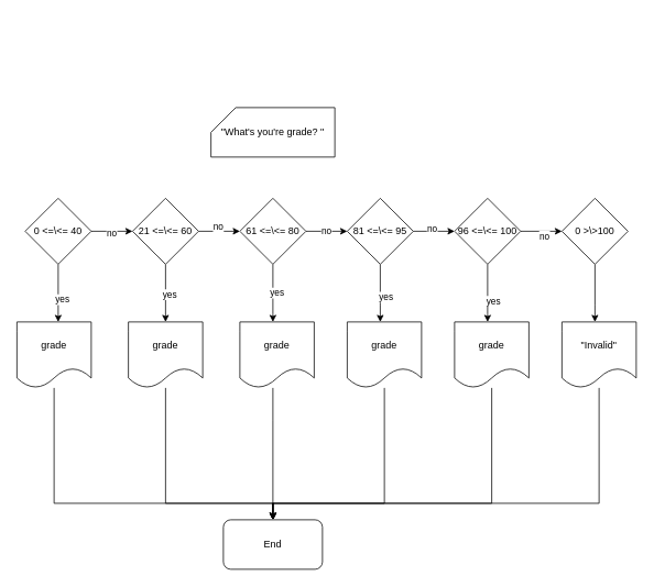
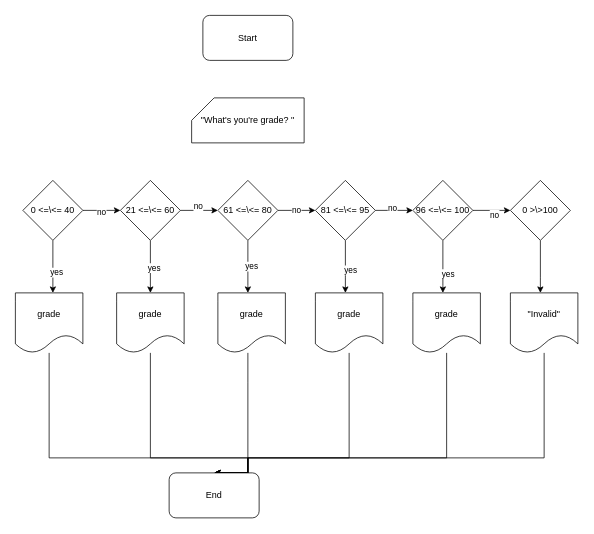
+ <mxCell id="2" value="Start" style="rounded=1;whiteSpace=wrap;html=1;" vertex="1" parent="1"><mxGeometry x="270" y="20" width="120" height="60" as="geometry" /></mxCell>
- <mxCell id="43" value="End" style="rounded=1;whiteSpace=wrap;html=1;" vertex="1" parent="1"><mxGeometry x="270" y="630" width="120" height="60" as="geometry" /></mxCell>
+ <mxCell id="43" value="End" style="rounded=1;whiteSpace=wrap;html=1;" vertex="1" parent="1"><mxGeometry x="225" y="630" width="120" height="60" as="geometry" /></mxCell>
